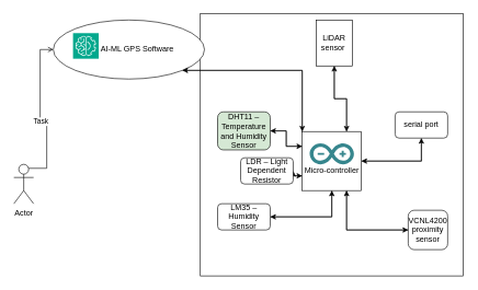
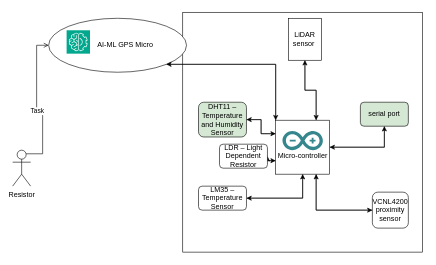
- <mxCell id="7" value="&amp;nbsp; &amp;nbsp; &amp;nbsp; &amp;nbsp; AI-ML GPS Software" style="ellipse;whiteSpace=wrap;html=1;fontColor=#000000;" vertex="1" parent="1"><mxGeometry x="80" y="30" width="230" height="90" as="geometry" /></mxCell>
+ <mxCell id="7" value="&amp;nbsp; &amp;nbsp; &amp;nbsp; &amp;nbsp; AI-ML GPS Micro" style="ellipse;whiteSpace=wrap;html=1;fontColor=#000000;" vertex="1" parent="1"><mxGeometry x="80" y="30" width="230" height="90" as="geometry" /></mxCell>
- <mxCell id="27" value="serial port" style="rounded=1;whiteSpace=wrap;html=1;" vertex="1" parent="1"><mxGeometry x="600" y="170" width="80" height="40" as="geometry" /></mxCell>
+ <mxCell id="27" value="serial port" style="rounded=1;whiteSpace=wrap;html=1;fillColor=#d5e8d4;" vertex="1" parent="1"><mxGeometry x="600" y="170" width="80" height="40" as="geometry" /></mxCell>
- <mxCell id="5" value="Actor" style="shape=umlActor;verticalLabelPosition=bottom;verticalAlign=top;html=1;outlineConnect=0;" vertex="1" parent="1"><mxGeometry x="20" y="250" width="30" height="60" as="geometry" /></mxCell>
+ <mxCell id="5" value="Resistor" style="shape=umlActor;verticalLabelPosition=bottom;verticalAlign=top;html=1;outlineConnect=0;" vertex="1" parent="1"><mxGeometry x="20" y="250" width="30" height="60" as="geometry" /></mxCell>
- <mxCell id="25" value="LM35 – Humidity Sensor" style="rounded=1;whiteSpace=wrap;html=1;" vertex="1" parent="1"><mxGeometry x="330" y="310" width="80" height="40" as="geometry" /></mxCell>
+ <mxCell id="25" value="LM35 – Temperature Sensor" style="rounded=1;whiteSpace=wrap;html=1;" vertex="1" parent="1"><mxGeometry x="330" y="310" width="80" height="40" as="geometry" /></mxCell>
